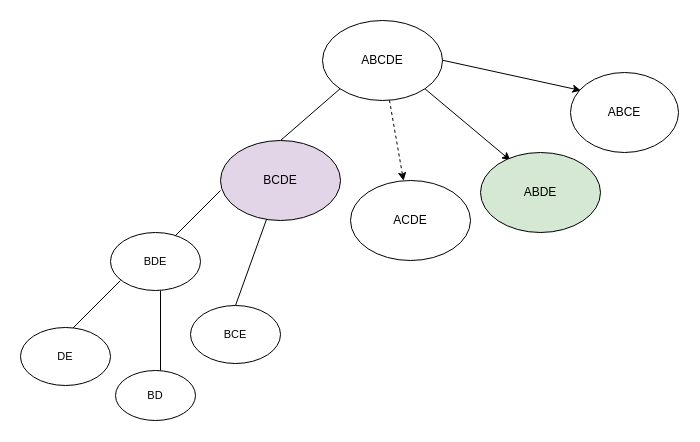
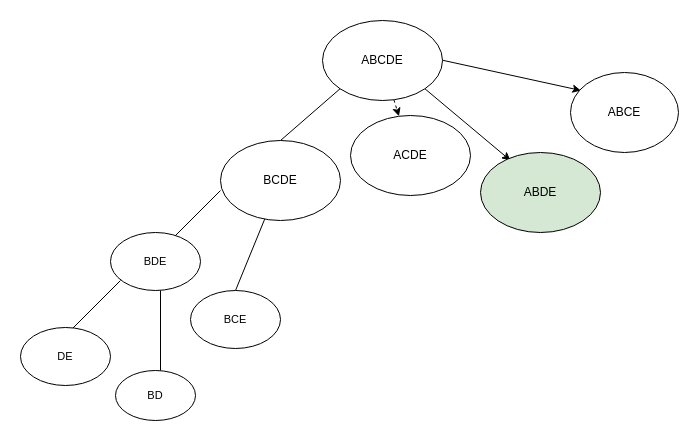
- <mxCell id="6" value="BCDE" style="ellipse;whiteSpace=wrap;html=1;fillColor=#e1d5e7;" vertex="1" parent="1"><mxGeometry x="220" y="140" width="120" height="80" as="geometry" /></mxCell>
+ <mxCell id="6" value="BCDE" style="ellipse;whiteSpace=wrap;html=1;" vertex="1" parent="1"><mxGeometry x="220" y="140" width="120" height="80" as="geometry" /></mxCell>
- <mxCell id="7" value="ACDE" style="ellipse;whiteSpace=wrap;html=1;" vertex="1" parent="1"><mxGeometry x="350" y="180" width="120" height="80" as="geometry" /></mxCell>
+ <mxCell id="7" value="ACDE" style="ellipse;whiteSpace=wrap;html=1;" vertex="1" parent="1"><mxGeometry x="350" y="115" width="120" height="80" as="geometry" /></mxCell>
- <mxCell id="14" value="BCE" style="ellipse;whiteSpace=wrap;html=1;fontFamily=Helvetica;fontSize=11;fontColor=default;" vertex="1" parent="1"><mxGeometry x="190" y="305" width="90" height="58" as="geometry" /></mxCell>
+ <mxCell id="14" value="BCE" style="ellipse;whiteSpace=wrap;html=1;fontFamily=Helvetica;fontSize=11;fontColor=default;" vertex="1" parent="1"><mxGeometry x="190" y="290" width="90" height="58" as="geometry" /></mxCell>
